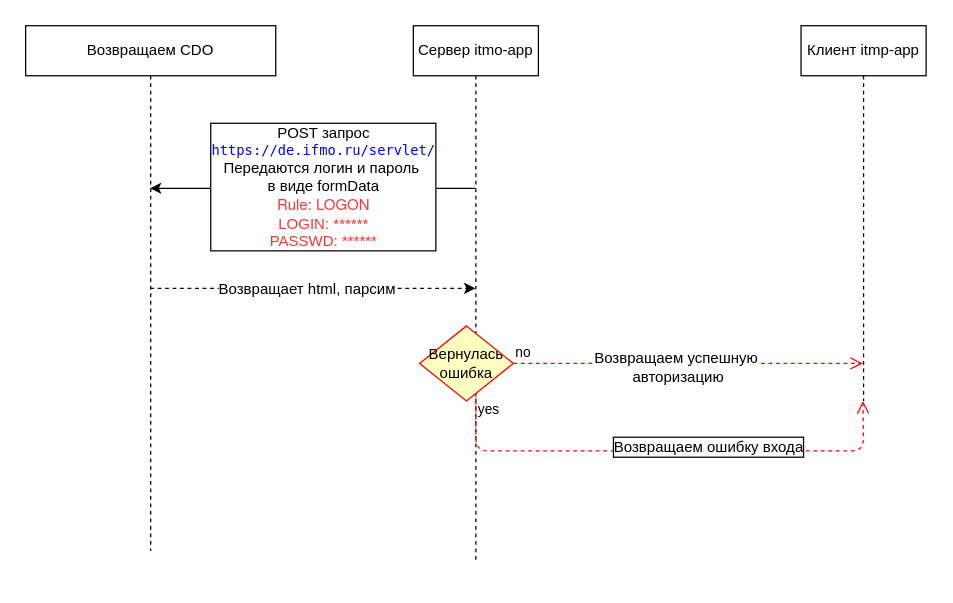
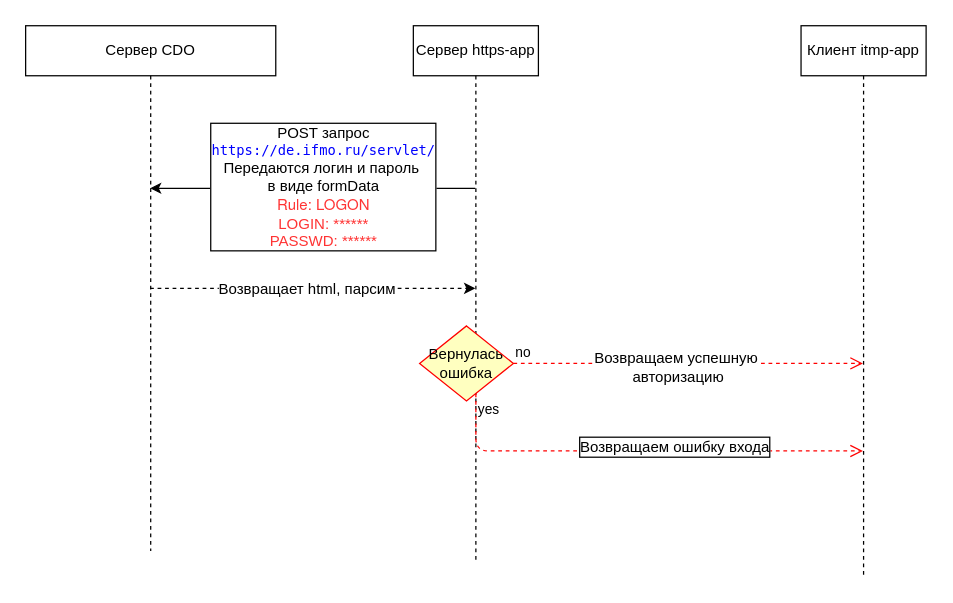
- <mxCell id="4" value="Возвращаем CDO" style="shape=umlLifeline;perimeter=lifelinePerimeter;whiteSpace=wrap;html=1;container=1;collapsible=0;recursiveResize=0;outlineConnect=0;" parent="1" vertex="1"><mxGeometry x="20" y="20" width="200" height="420" as="geometry" /></mxCell>
+ <mxCell id="4" value="Сервер CDO" style="shape=umlLifeline;perimeter=lifelinePerimeter;whiteSpace=wrap;html=1;container=1;collapsible=0;recursiveResize=0;outlineConnect=0;" parent="1" vertex="1"><mxGeometry x="20" y="20" width="200" height="420" as="geometry" /></mxCell>
- <mxCell id="8" value="&lt;span style=&quot;white-space: nowrap&quot;&gt;Сервер itmo-app&lt;/span&gt;" style="shape=umlLifeline;perimeter=lifelinePerimeter;whiteSpace=wrap;html=1;container=1;collapsible=0;recursiveResize=0;outlineConnect=0;" parent="1" vertex="1"><mxGeometry x="330" y="20" width="100" height="430" as="geometry" /></mxCell>
+ <mxCell id="8" value="&lt;span style=&quot;white-space: nowrap&quot;&gt;Сервер https-app&lt;/span&gt;" style="shape=umlLifeline;perimeter=lifelinePerimeter;whiteSpace=wrap;html=1;container=1;collapsible=0;recursiveResize=0;outlineConnect=0;" parent="1" vertex="1"><mxGeometry x="330" y="20" width="100" height="430" as="geometry" /></mxCell>
- <mxCell id="10" value="&lt;span style=&quot;white-space: nowrap&quot;&gt;Клиент itmp-app&lt;/span&gt;" style="shape=umlLifeline;perimeter=lifelinePerimeter;whiteSpace=wrap;html=1;container=1;collapsible=0;recursiveResize=0;outlineConnect=0;" parent="1" vertex="1"><mxGeometry x="640" y="20" width="100" height="300" as="geometry" /></mxCell>
+ <mxCell id="10" value="&lt;span style=&quot;white-space: nowrap&quot;&gt;Клиент itmp-app&lt;/span&gt;" style="shape=umlLifeline;perimeter=lifelinePerimeter;whiteSpace=wrap;html=1;container=1;collapsible=0;recursiveResize=0;outlineConnect=0;" parent="1" vertex="1"><mxGeometry x="640" y="20" width="100" height="440" as="geometry" /></mxCell>
